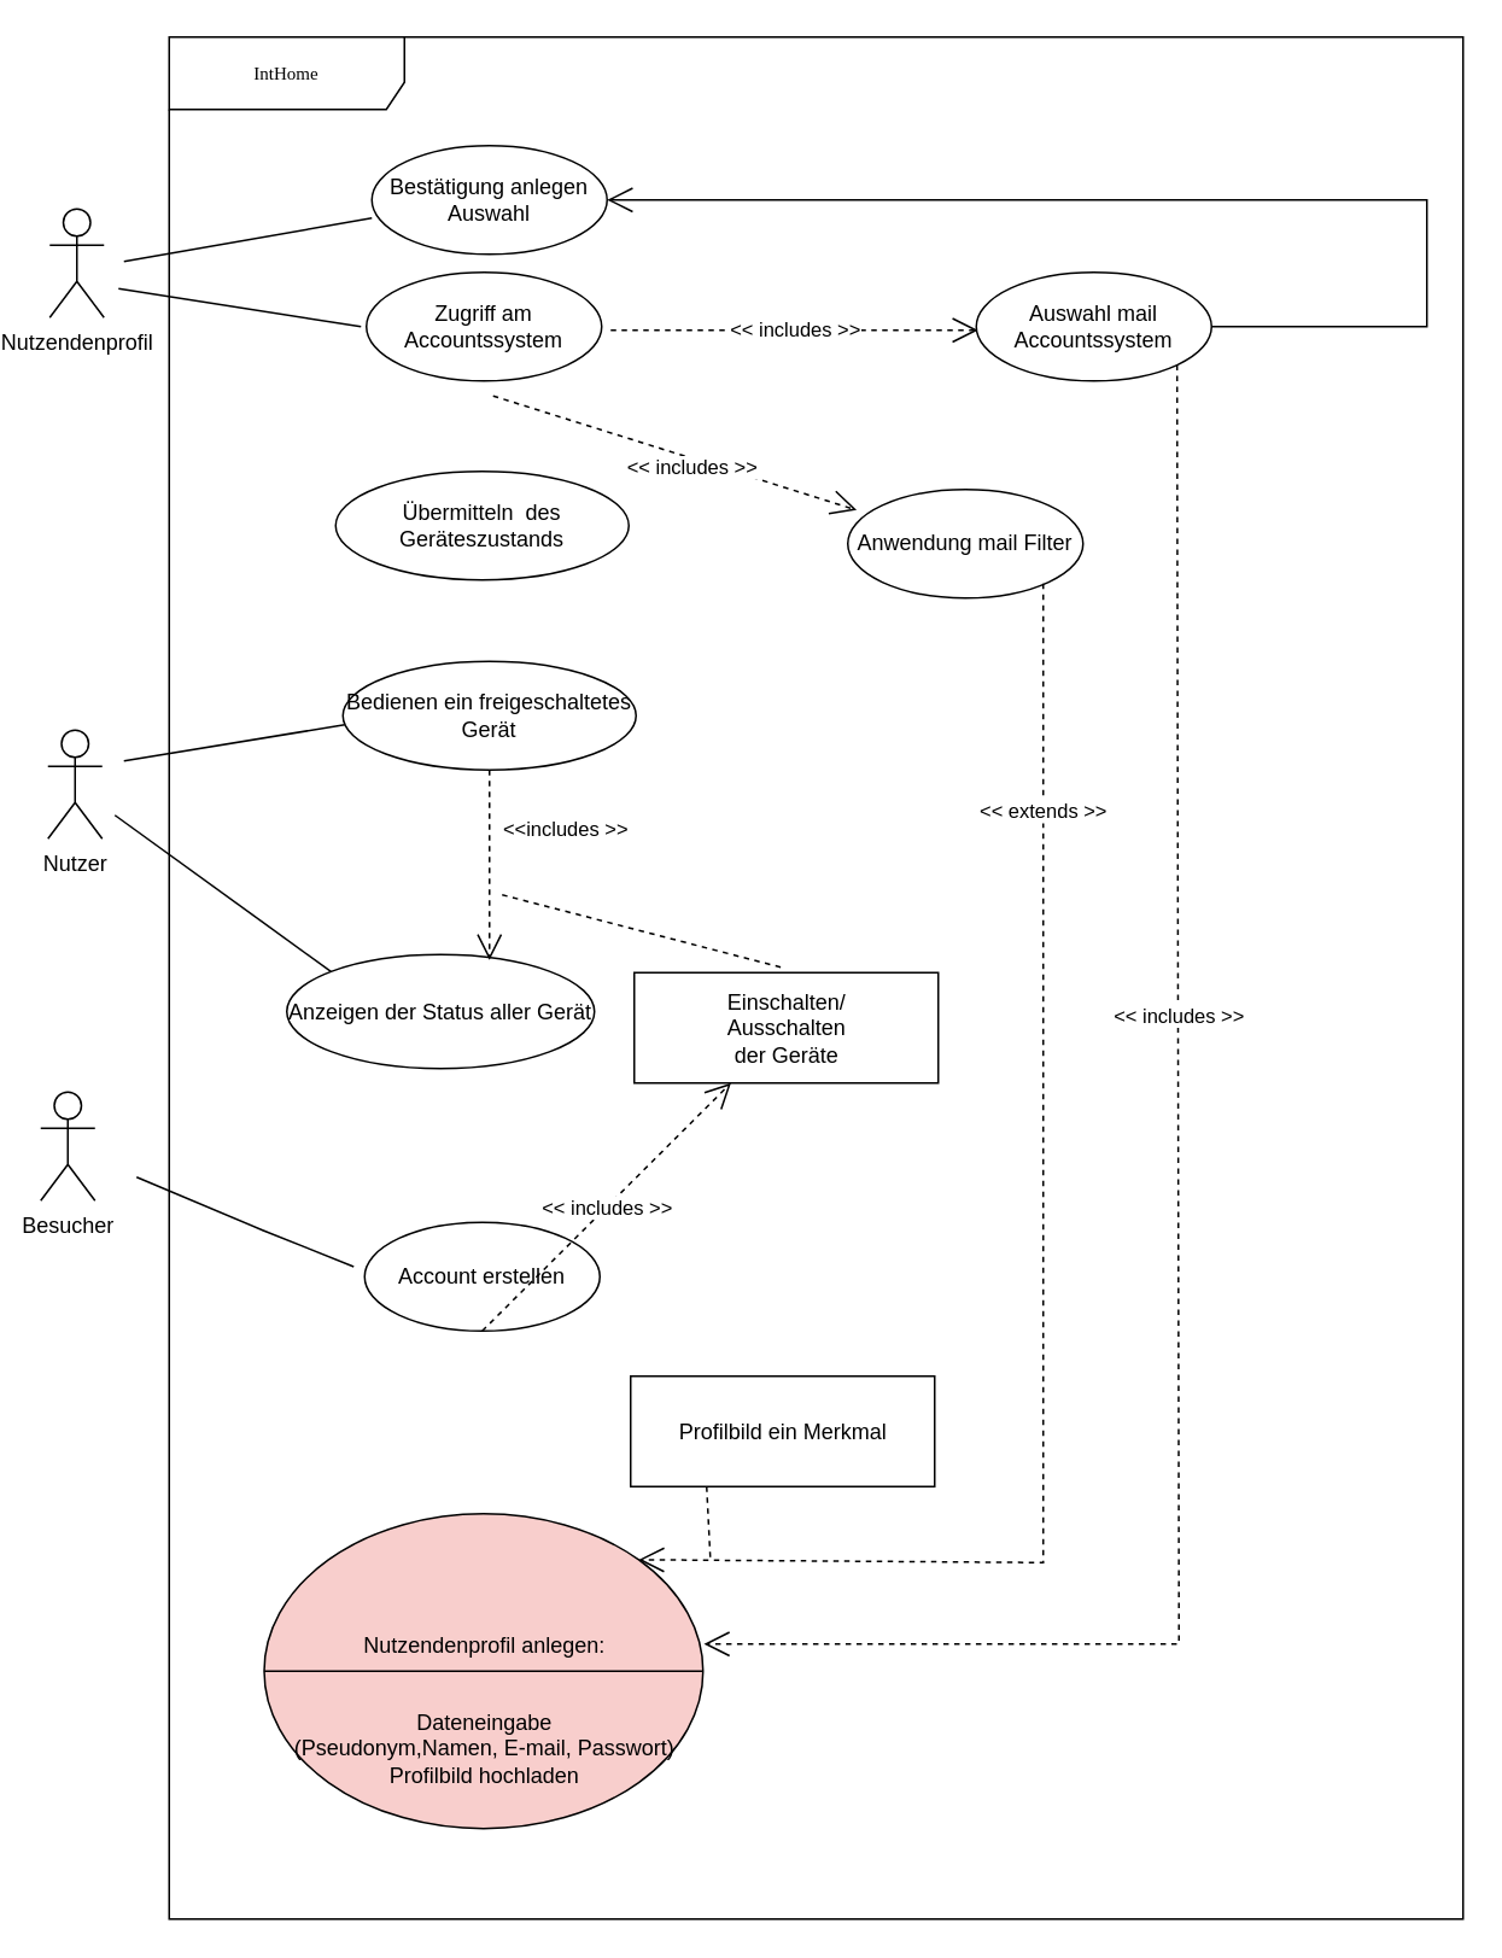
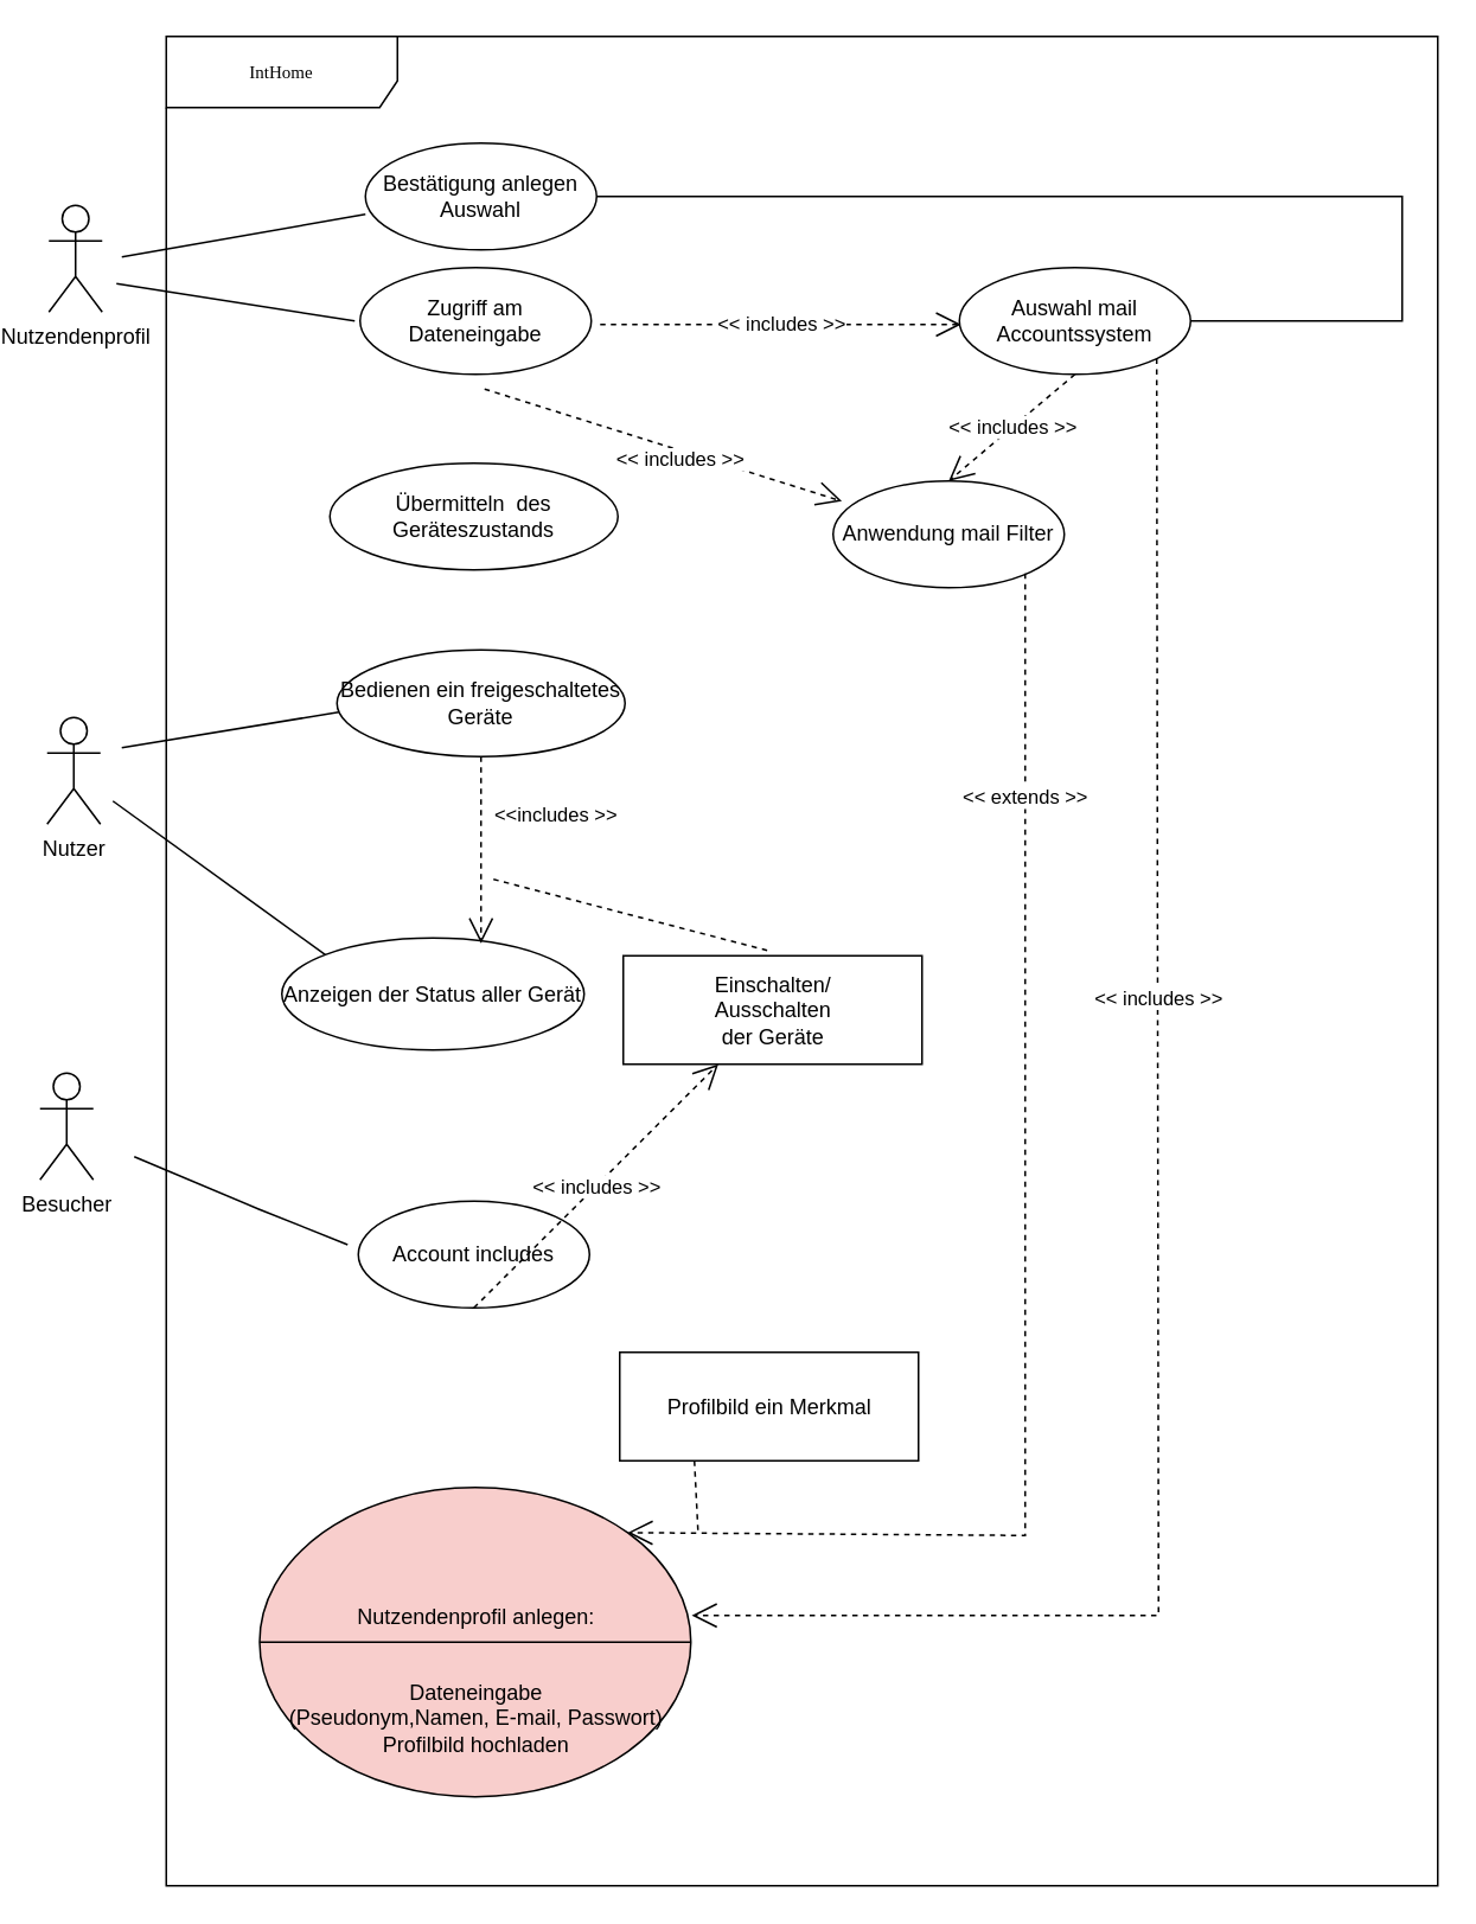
- <mxCell id="39" value="" style="endArrow=open;endFill=1;endSize=12;html=1;rounded=0;exitX=1;exitY=0.5;exitDx=0;exitDy=0;entryX=1;entryY=0.5;entryDx=0;entryDy=0;" edge="1" parent="1" source="27" target="35"><mxGeometry width="160" relative="1" as="geometry"><mxPoint x="348" y="1010" as="sourcePoint" /><mxPoint x="508" y="1010" as="targetPoint" /><Array as="points"><mxPoint x="786" y="180" /><mxPoint x="786" y="110" /></Array></mxGeometry></mxCell>
+ <mxCell id="39" value="" style="endArrow=none;endFill=1;endSize=12;html=1;rounded=0;exitX=1;exitY=0.5;exitDx=0;exitDy=0;entryX=1;entryY=0.5;entryDx=0;entryDy=0;" edge="1" parent="1" source="27" target="35"><mxGeometry width="160" relative="1" as="geometry"><mxPoint x="348" y="1010" as="sourcePoint" /><mxPoint x="508" y="1010" as="targetPoint" /><Array as="points"><mxPoint x="786" y="180" /><mxPoint x="786" y="110" /></Array></mxGeometry></mxCell>
- <mxCell id="24" value="Zugriff am Accountssystem" style="ellipse;whiteSpace=wrap;html=1;" vertex="1" parent="1"><mxGeometry x="200" y="150" width="130" height="60" as="geometry" /></mxCell>
+ <mxCell id="24" value="Zugriff am Dateneingabe" style="ellipse;whiteSpace=wrap;html=1;" vertex="1" parent="1"><mxGeometry x="200" y="150" width="130" height="60" as="geometry" /></mxCell>
+ <mxCell id="40" value="&amp;lt;&amp;lt; includes &amp;gt;&amp;gt;" style="endArrow=open;endSize=12;dashed=1;html=1;rounded=0;exitX=0.5;exitY=1;exitDx=0;exitDy=0;entryX=0.5;entryY=0;entryDx=0;entryDy=0;" edge="1" parent="1" source="27" target="33"><mxGeometry width="160" relative="1" as="geometry"><mxPoint x="526" y="590" as="sourcePoint" /><mxPoint x="686" y="590" as="targetPoint" /></mxGeometry></mxCell>
- <mxCell id="22" value="Bedienen ein freigeschaltetes Gerät" style="ellipse;whiteSpace=wrap;html=1;" vertex="1" parent="1"><mxGeometry x="187" y="365" width="162" height="60" as="geometry" /></mxCell>
+ <mxCell id="22" value="Bedienen ein freigeschaltetes Geräte" style="ellipse;whiteSpace=wrap;html=1;" vertex="1" parent="1"><mxGeometry x="187" y="365" width="162" height="60" as="geometry" /></mxCell>
- <mxCell id="14" value="Account erstellen" style="ellipse;whiteSpace=wrap;html=1;" vertex="1" parent="1"><mxGeometry x="199" y="675" width="130" height="60" as="geometry" /></mxCell>
+ <mxCell id="14" value="Account includes" style="ellipse;whiteSpace=wrap;html=1;" vertex="1" parent="1"><mxGeometry x="199" y="675" width="130" height="60" as="geometry" /></mxCell>
